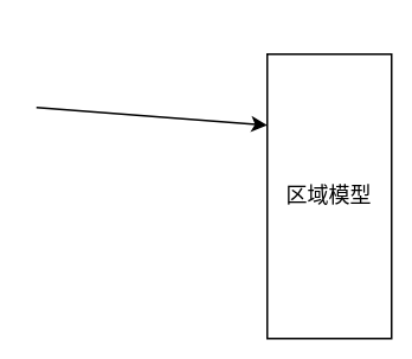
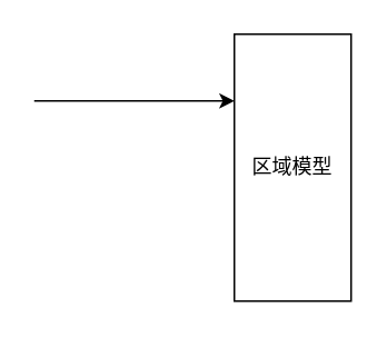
- <mxCell id="2" value="区域模型" style="rounded=0;whiteSpace=wrap;html=1;" vertex="1" parent="1"><mxGeometry x="150" y="30" width="70" height="160" as="geometry" /></mxCell>
+ <mxCell id="2" value="区域模型" style="rounded=0;whiteSpace=wrap;html=1;" vertex="1" parent="1"><mxGeometry x="140" y="20" width="70" height="160" as="geometry" /></mxCell>
